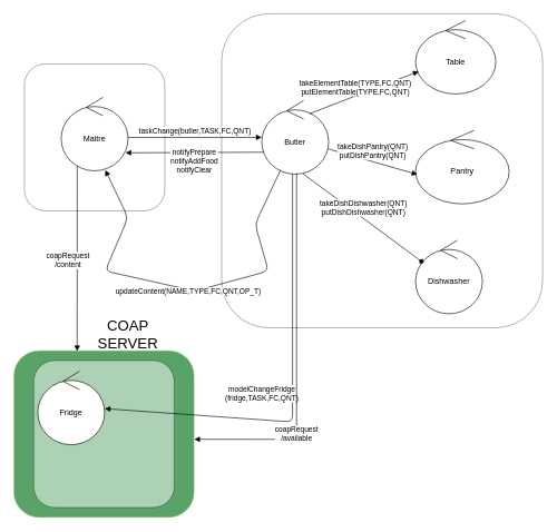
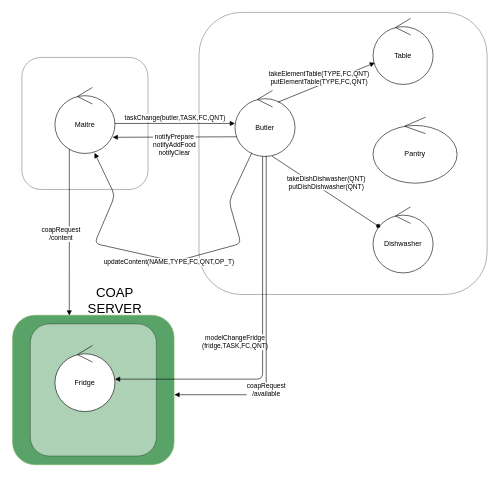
- <mxCell id="8" value="Table" style="ellipse;shape=umlControl;whiteSpace=wrap;html=1;" vertex="1" parent="1"><mxGeometry x="621" y="30" width="120" height="110" as="geometry" /></mxCell>
+ <mxCell id="8" value="Table" style="ellipse;shape=umlControl;whiteSpace=wrap;html=1;" vertex="1" parent="1"><mxGeometry x="621" y="30" width="100" height="110" as="geometry" /></mxCell>
- <mxCell id="14" value="takeDishPantry(QNT)&lt;br&gt;putDishPantry(QNT)" style="html=1;verticalAlign=bottom;endArrow=block;entryX=0.02;entryY=0.6;entryDx=0;entryDy=0;entryPerimeter=0;exitX=0.992;exitY=0.656;exitDx=0;exitDy=0;exitPerimeter=0;" edge="1" parent="1" source="6" target="9"><mxGeometry width="80" relative="1" as="geometry"><mxPoint x="501" y="225" as="sourcePoint" /><mxPoint x="581" y="225" as="targetPoint" /></mxGeometry></mxCell>
- <mxCell id="10" value="Dishwasher" style="ellipse;shape=umlControl;whiteSpace=wrap;html=1;" vertex="1" parent="1"><mxGeometry x="621" y="359" width="100" height="110" as="geometry" /></mxCell>
+ <mxCell id="10" value="Dishwasher" style="ellipse;shape=umlControl;whiteSpace=wrap;html=1;" vertex="1" parent="1"><mxGeometry x="621" y="344" width="100" height="110" as="geometry" /></mxCell>
- <mxCell id="17" value="Fridge" style="ellipse;shape=umlControl;whiteSpace=wrap;html=1;" vertex="1" parent="1"><mxGeometry x="56" y="555" width="100" height="110" as="geometry" /></mxCell>
+ <mxCell id="17" value="Fridge" style="ellipse;shape=umlControl;whiteSpace=wrap;html=1;" vertex="1" parent="1"><mxGeometry x="91" y="575" width="100" height="110" as="geometry" /></mxCell>
